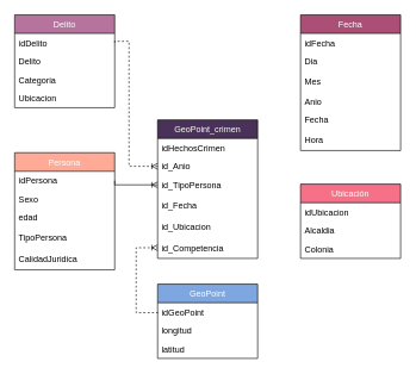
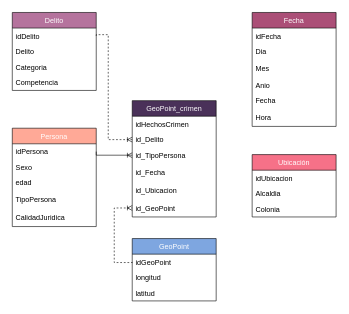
- <mxCell id="30" value="Ubicacion" style="text;strokeColor=none;fillColor=none;align=left;verticalAlign=top;spacingLeft=4;spacingRight=4;overflow=hidden;rotatable=0;points=[[0,0.5],[1,0.5]];portConstraint=eastwest;" parent="26" vertex="1"><mxGeometry y="104" width="140" height="26" as="geometry" /></mxCell>
+ <mxCell id="30" value="Competencia" style="text;strokeColor=none;fillColor=none;align=left;verticalAlign=top;spacingLeft=4;spacingRight=4;overflow=hidden;rotatable=0;points=[[0,0.5],[1,0.5]];portConstraint=eastwest;" parent="26" vertex="1"><mxGeometry y="104" width="140" height="26" as="geometry" /></mxCell>
- <mxCell id="15" value="id_Anio" style="text;strokeColor=none;fillColor=none;align=left;verticalAlign=top;spacingLeft=4;spacingRight=4;overflow=hidden;rotatable=0;points=[[0,0.5],[1,0.5]];portConstraint=eastwest;" parent="13" vertex="1"><mxGeometry y="52" width="140" height="26" as="geometry" /></mxCell>
+ <mxCell id="15" value="id_Delito" style="text;strokeColor=none;fillColor=none;align=left;verticalAlign=top;spacingLeft=4;spacingRight=4;overflow=hidden;rotatable=0;points=[[0,0.5],[1,0.5]];portConstraint=eastwest;" parent="13" vertex="1"><mxGeometry y="52" width="140" height="26" as="geometry" /></mxCell>
- <mxCell id="19" value="id_Competencia" style="text;strokeColor=none;fillColor=none;align=left;verticalAlign=middle;spacingLeft=4;spacingRight=4;overflow=hidden;points=[[0,0.5],[1,0.5]];portConstraint=eastwest;rotatable=0;" parent="13" vertex="1"><mxGeometry y="164" width="140" height="30" as="geometry" /></mxCell>
+ <mxCell id="19" value="id_GeoPoint" style="text;strokeColor=none;fillColor=none;align=left;verticalAlign=middle;spacingLeft=4;spacingRight=4;overflow=hidden;points=[[0,0.5],[1,0.5]];portConstraint=eastwest;rotatable=0;" parent="13" vertex="1"><mxGeometry y="164" width="140" height="30" as="geometry" /></mxCell>
